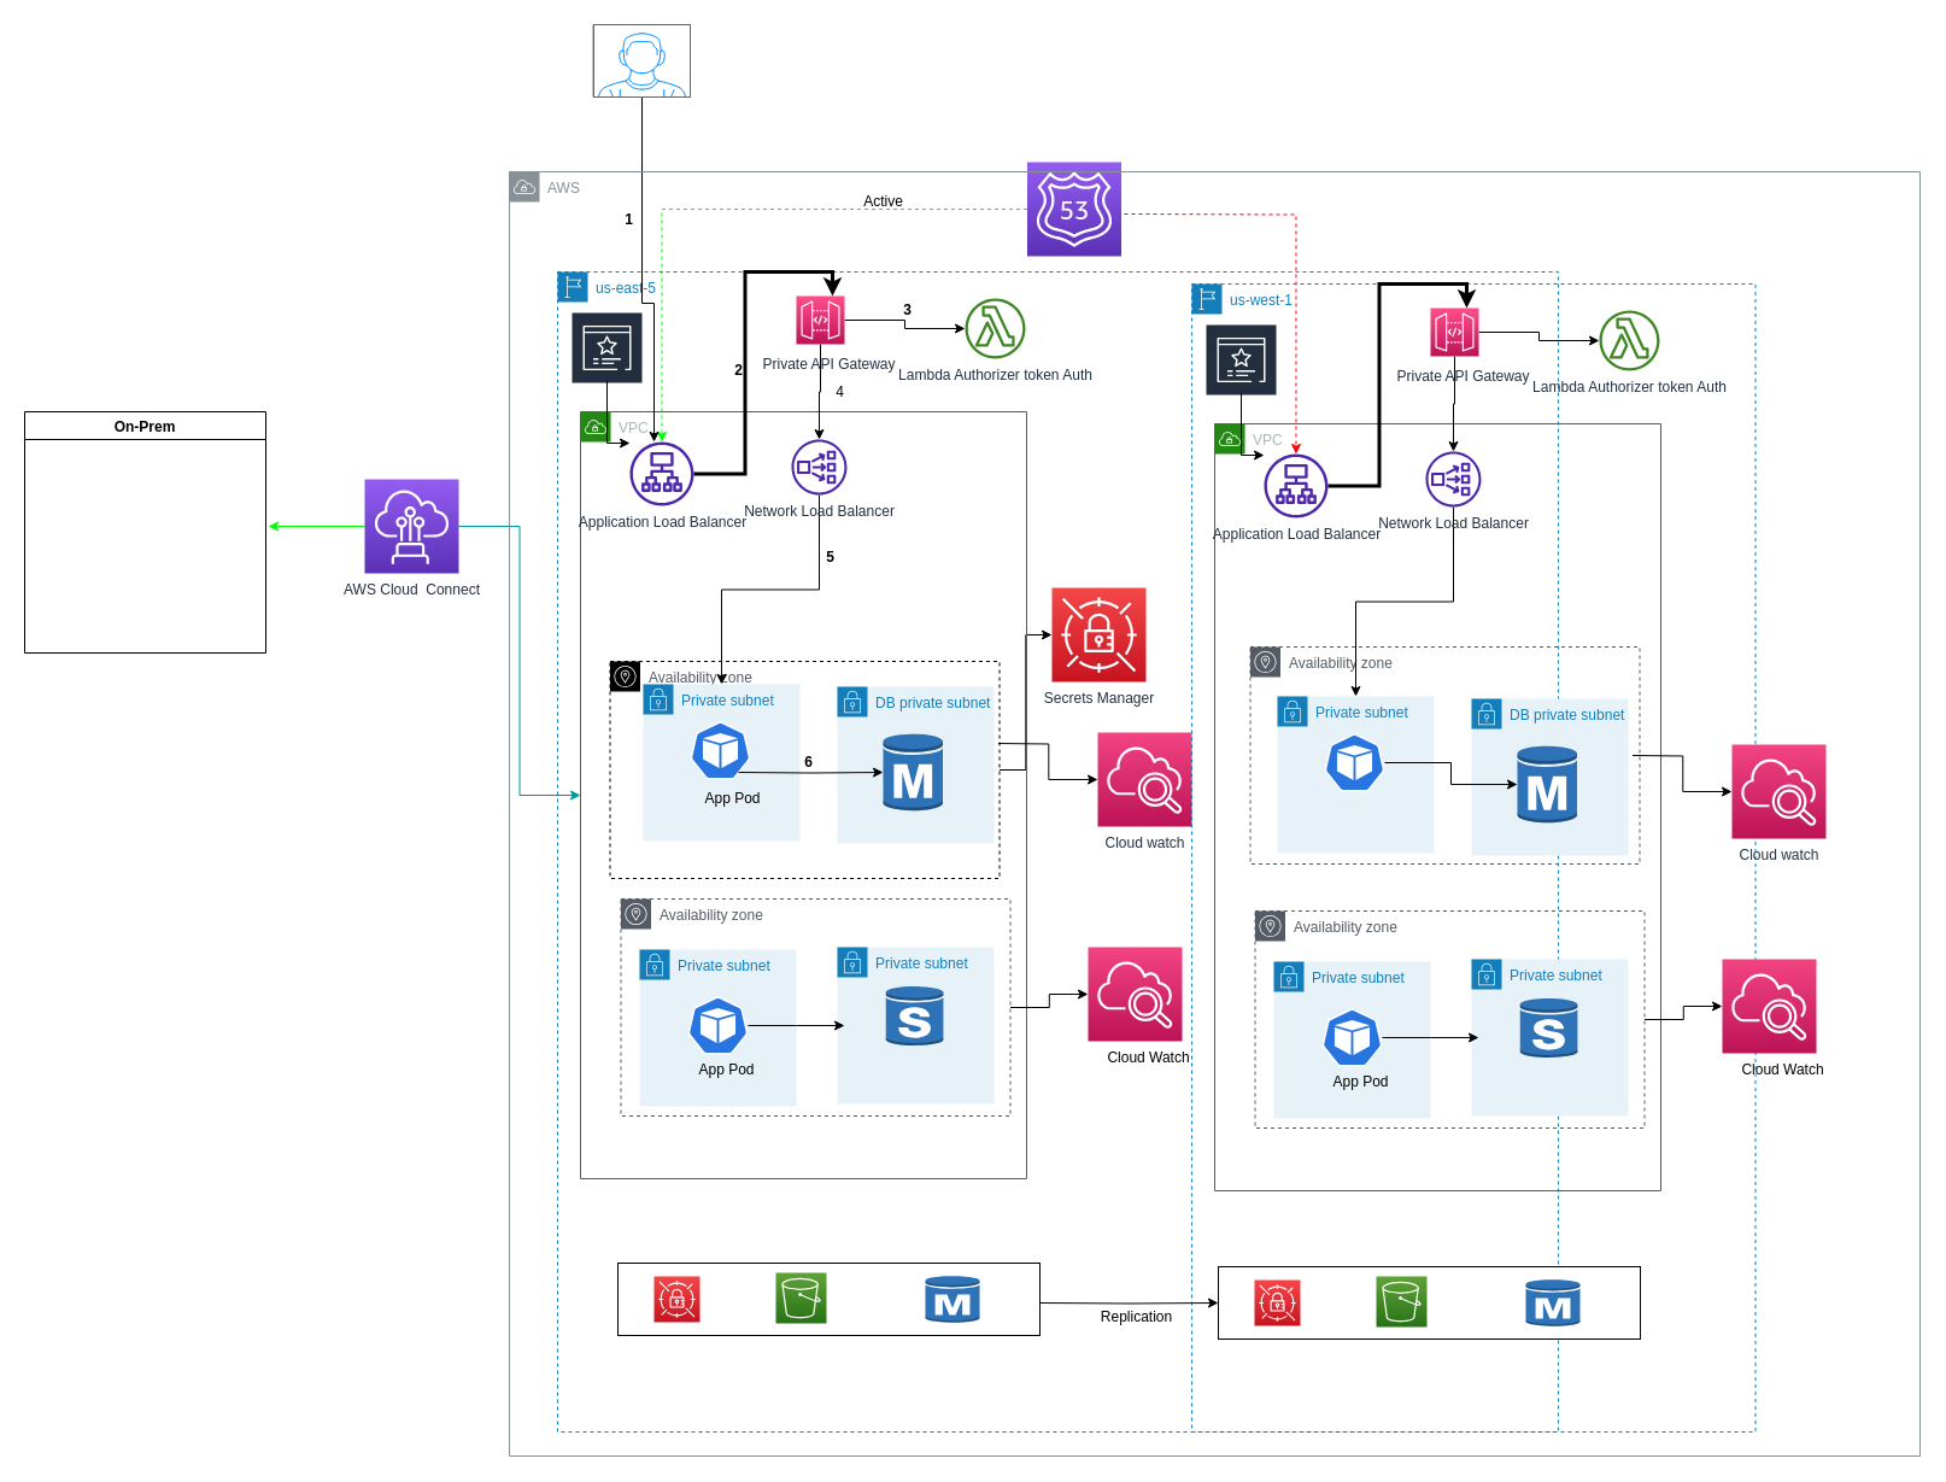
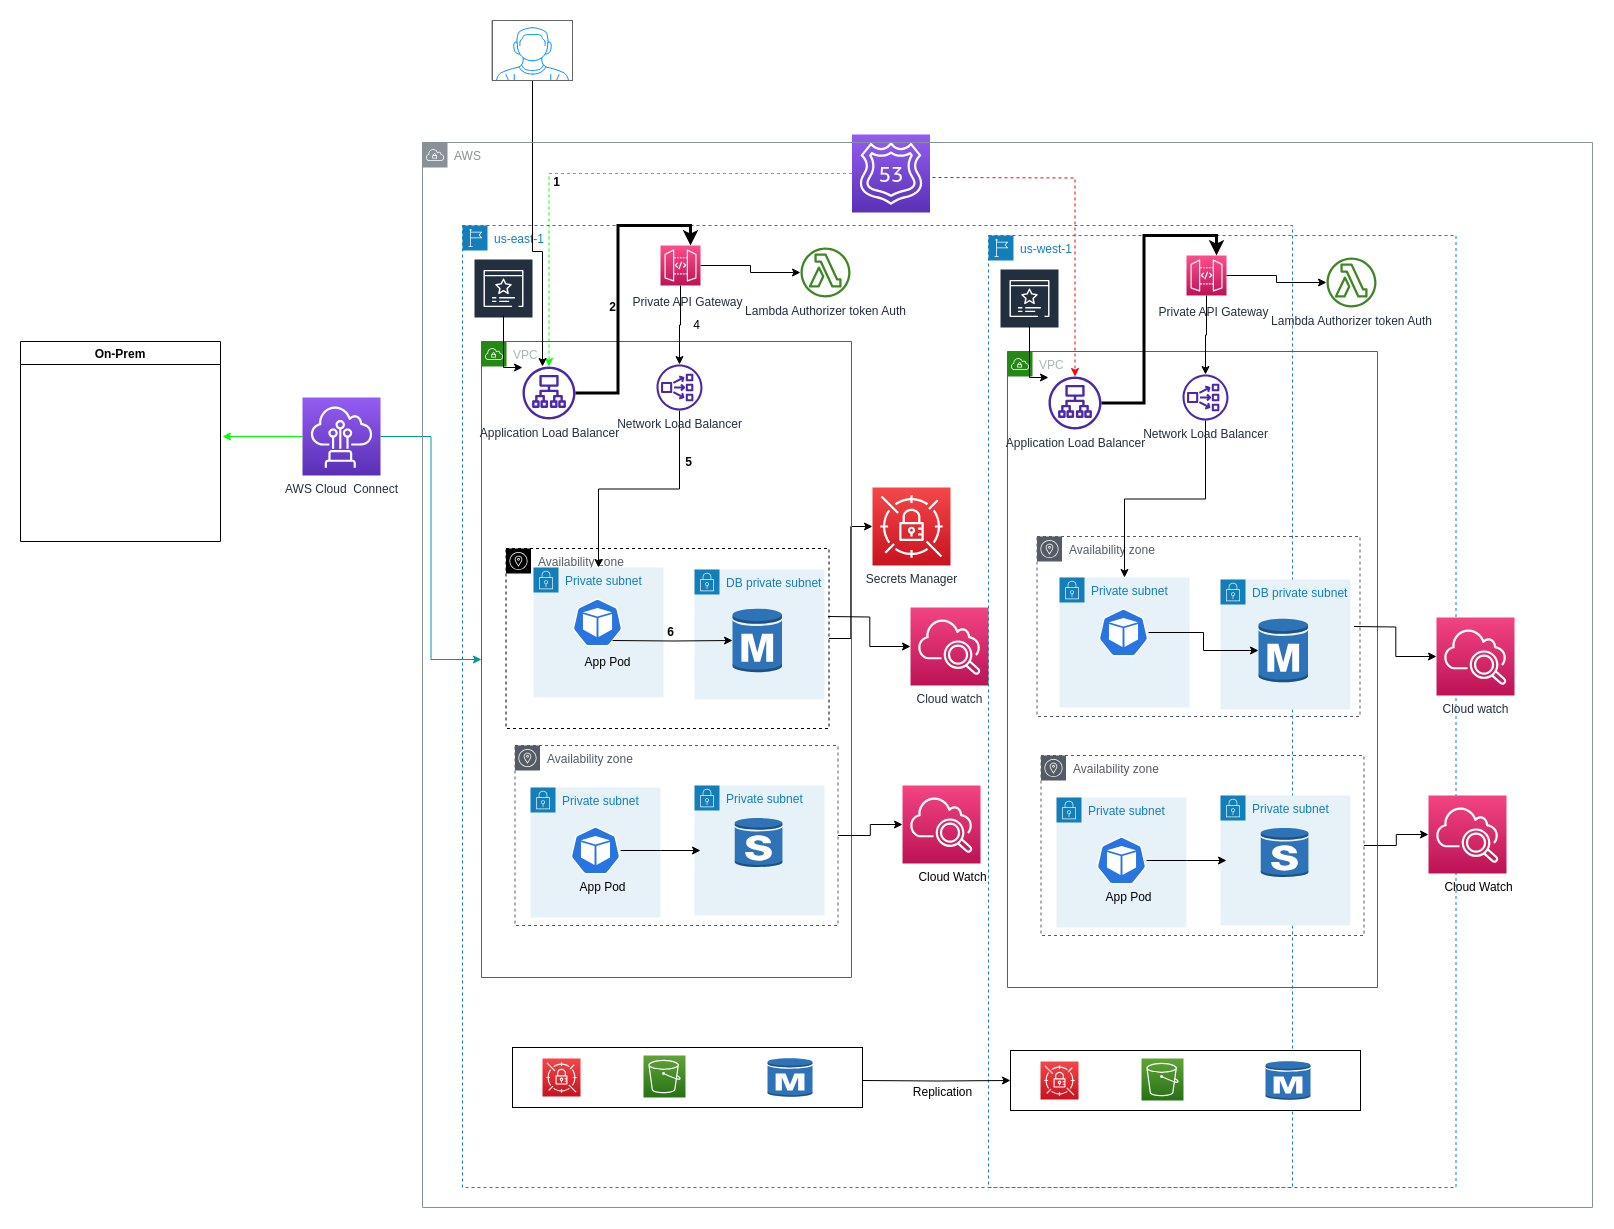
- <mxCell id="73" value="Active" style="text;html=1;align=center;verticalAlign=middle;resizable=0;points=[];autosize=1;strokeColor=none;fillColor=none;" vertex="1" parent="1"><mxGeometry x="702" y="152" width="60" height="30" as="geometry" /></mxCell>
- <mxCell id="78" value="&lt;b&gt;1&lt;/b&gt;" style="text;html=1;align=center;verticalAlign=middle;resizable=0;points=[];autosize=1;strokeColor=none;fillColor=none;" vertex="1" parent="1"><mxGeometry x="505.5" y="167" width="30" height="30" as="geometry" /></mxCell>
+ <mxCell id="78" value="&lt;b&gt;1&lt;/b&gt;" style="text;html=1;align=center;verticalAlign=middle;resizable=0;points=[];autosize=1;strokeColor=none;fillColor=none;" vertex="1" parent="1"><mxGeometry x="540.5" y="167" width="30" height="30" as="geometry" /></mxCell>
- <mxCell id="17" value="us-east-5" style="points=[[0,0],[0.25,0],[0.5,0],[0.75,0],[1,0],[1,0.25],[1,0.5],[1,0.75],[1,1],[0.75,1],[0.5,1],[0.25,1],[0,1],[0,0.75],[0,0.5],[0,0.25]];outlineConnect=0;gradientColor=none;html=1;whiteSpace=wrap;fontSize=12;fontStyle=0;container=1;pointerEvents=0;collapsible=0;recursiveResize=0;shape=mxgraph.aws4.group;grIcon=mxgraph.aws4.group_region;strokeColor=#147EBA;fillColor=none;verticalAlign=top;align=left;spacingLeft=30;fontColor=#147EBA;dashed=1;" vertex="1" parent="1"><mxGeometry x="462" y="225" width="830" height="962" as="geometry" /></mxCell>
+ <mxCell id="17" value="us-east-1" style="points=[[0,0],[0.25,0],[0.5,0],[0.75,0],[1,0],[1,0.25],[1,0.5],[1,0.75],[1,1],[0.75,1],[0.5,1],[0.25,1],[0,1],[0,0.75],[0,0.5],[0,0.25]];outlineConnect=0;gradientColor=none;html=1;whiteSpace=wrap;fontSize=12;fontStyle=0;container=1;pointerEvents=0;collapsible=0;recursiveResize=0;shape=mxgraph.aws4.group;grIcon=mxgraph.aws4.group_region;strokeColor=#147EBA;fillColor=none;verticalAlign=top;align=left;spacingLeft=30;fontColor=#147EBA;dashed=1;" vertex="1" parent="1"><mxGeometry x="462" y="225" width="830" height="962" as="geometry" /></mxCell>
- <mxCell id="80" value="&lt;b&gt;3&lt;/b&gt;" style="text;html=1;align=center;verticalAlign=middle;resizable=0;points=[];autosize=1;strokeColor=none;fillColor=none;" vertex="1" parent="1"><mxGeometry x="737" y="242" width="30" height="30" as="geometry" /></mxCell>
